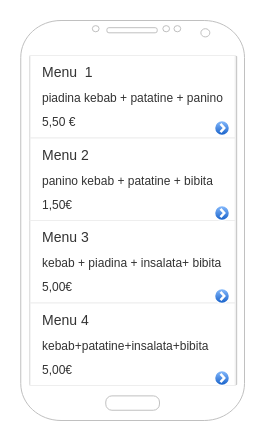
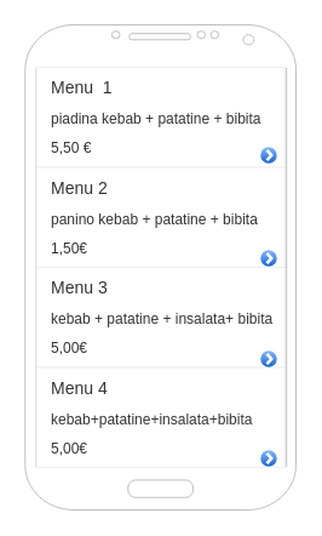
- <mxCell id="4" value="&lt;font style=&quot;font-size: 14px&quot;&gt;Menu&amp;nbsp; 1&lt;br&gt;&lt;/font&gt;&lt;br&gt;&lt;font style=&quot;font-size: 12px&quot;&gt;piadina kebab + patatine + panino&lt;br&gt;&lt;/font&gt;&lt;br&gt;&lt;font style=&quot;font-size: 12px&quot;&gt;5,50 €&lt;/font&gt;" style="strokeColor=inherit;fillColor=inherit;gradientColor=inherit;strokeWidth=1;html=1;shadow=0;dashed=0;shape=mxgraph.android.rrect;rSize=0;align=left;spacingLeft=10;fontSize=8;fontColor=#333333;" vertex="1" parent="3"><mxGeometry width="205" height="82.5" as="geometry" /></mxCell>
+ <mxCell id="4" value="&lt;font style=&quot;font-size: 14px&quot;&gt;Menu&amp;nbsp; 1&lt;br&gt;&lt;/font&gt;&lt;br&gt;&lt;font style=&quot;font-size: 12px&quot;&gt;piadina kebab + patatine + bibita&lt;br&gt;&lt;/font&gt;&lt;br&gt;&lt;font style=&quot;font-size: 12px&quot;&gt;5,50 €&lt;/font&gt;" style="strokeColor=inherit;fillColor=inherit;gradientColor=inherit;strokeWidth=1;html=1;shadow=0;dashed=0;shape=mxgraph.android.rrect;rSize=0;align=left;spacingLeft=10;fontSize=8;fontColor=#333333;" vertex="1" parent="3"><mxGeometry width="205" height="82.5" as="geometry" /></mxCell>
- <mxCell id="6" value="&lt;font&gt;&lt;font&gt;&lt;font style=&quot;font-size: 14px&quot;&gt;Menu 3&lt;/font&gt;&lt;br&gt;&lt;br&gt;&lt;span style=&quot;font-size: 12px&quot;&gt;kebab + piadina + insalata+ bibita&lt;/span&gt;&lt;br&gt;&lt;/font&gt;&lt;br&gt;&lt;font style=&quot;font-size: 12px&quot;&gt;5,00€&lt;/font&gt;&lt;br&gt;&lt;/font&gt;" style="strokeColor=inherit;fillColor=inherit;gradientColor=inherit;strokeWidth=1;html=1;shadow=0;dashed=0;shape=mxgraph.android.rrect;rSize=0;align=left;spacingLeft=10;fontSize=8;fontColor=#333333;" vertex="1" parent="3"><mxGeometry y="165" width="205" height="82.5" as="geometry" /></mxCell>
+ <mxCell id="6" value="&lt;font&gt;&lt;font&gt;&lt;font style=&quot;font-size: 14px&quot;&gt;Menu 3&lt;/font&gt;&lt;br&gt;&lt;br&gt;&lt;span style=&quot;font-size: 12px&quot;&gt;kebab + patatine + insalata+ bibita&lt;/span&gt;&lt;br&gt;&lt;/font&gt;&lt;br&gt;&lt;font style=&quot;font-size: 12px&quot;&gt;5,00€&lt;/font&gt;&lt;br&gt;&lt;/font&gt;" style="strokeColor=inherit;fillColor=inherit;gradientColor=inherit;strokeWidth=1;html=1;shadow=0;dashed=0;shape=mxgraph.android.rrect;rSize=0;align=left;spacingLeft=10;fontSize=8;fontColor=#333333;" vertex="1" parent="3"><mxGeometry y="165" width="205" height="82.5" as="geometry" /></mxCell>
